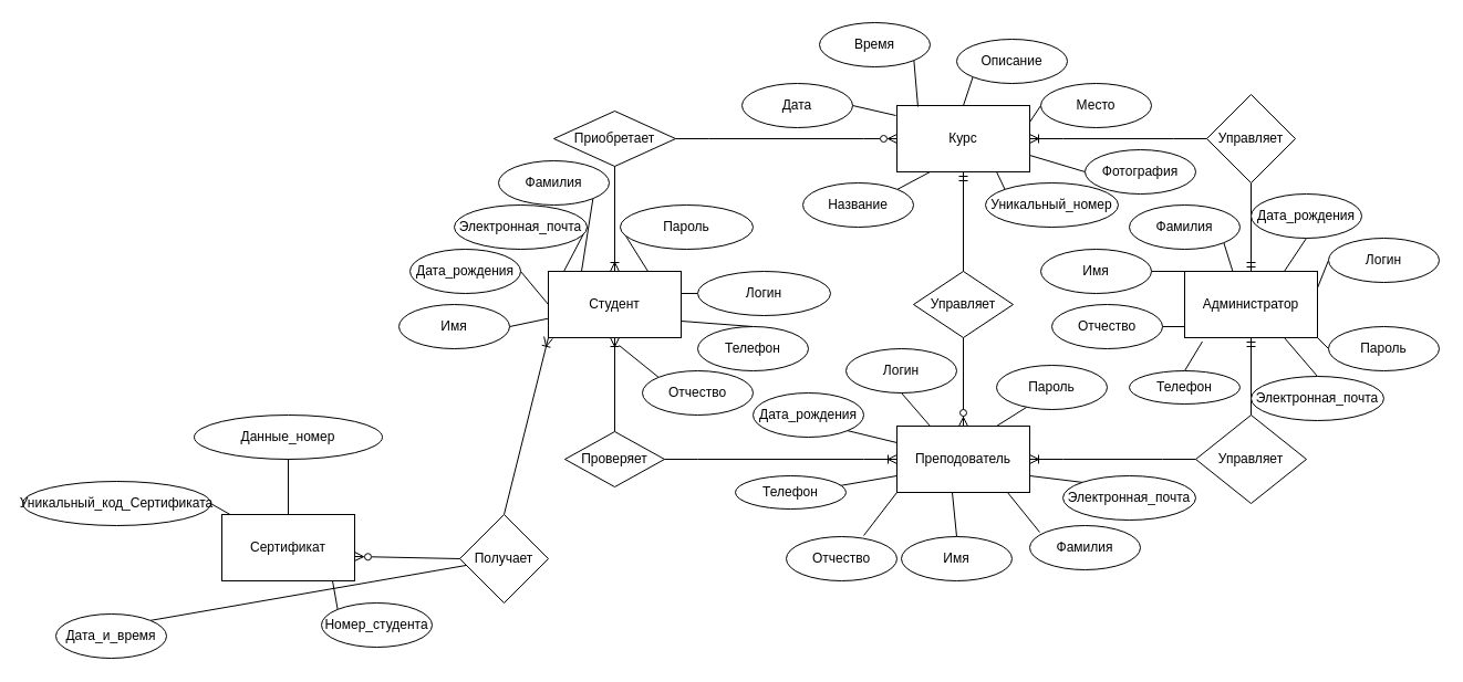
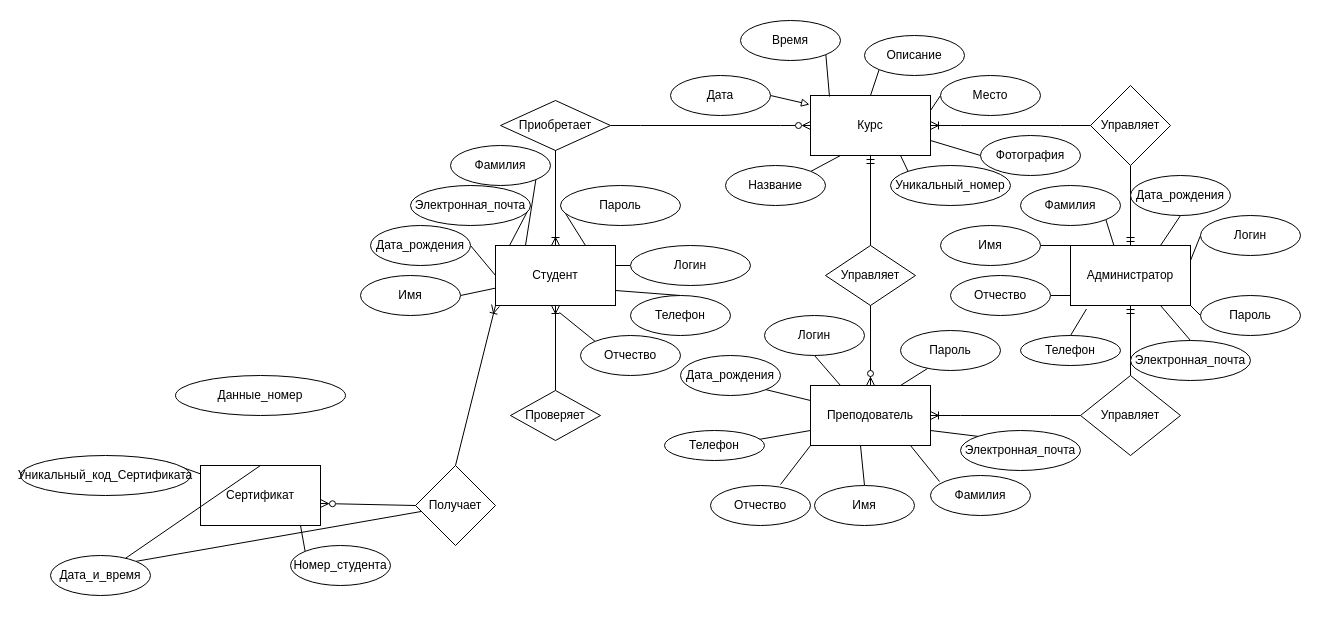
- <mxCell id="52" style="rounded=0;orthogonalLoop=1;jettySize=auto;html=1;exitX=1;exitY=0.5;exitDx=0;exitDy=0;entryX=-0.008;entryY=0.15;entryDx=0;entryDy=0;endArrow=none;endFill=0;entryPerimeter=0;" parent="1" source="53" target="2" edge="1"><mxGeometry relative="1" as="geometry" /></mxCell>
+ <mxCell id="52" style="rounded=0;orthogonalLoop=1;jettySize=auto;html=1;exitX=1;exitY=0.5;exitDx=0;exitDy=0;entryX=-0.008;entryY=0.15;entryDx=0;entryDy=0;endArrow=block;endFill=0;entryPerimeter=0;" parent="1" source="53" target="2" edge="1"><mxGeometry relative="1" as="geometry" /></mxCell>
- <mxCell id="12" value="" style="edgeStyle=entityRelationEdgeStyle;fontSize=12;html=1;endArrow=ERoneToMany;endFill=0;rounded=0;exitX=1;exitY=0.5;exitDx=0;exitDy=0;entryX=0;entryY=0.5;entryDx=0;entryDy=0;startArrow=none;startFill=0;" parent="1" source="7" target="3" edge="1"><mxGeometry width="100" height="100" relative="1" as="geometry"><mxPoint x="820" y="455" as="sourcePoint" /><mxPoint x="920" y="355" as="targetPoint" /></mxGeometry></mxCell>
- <mxCell id="84" value="" style="endArrow=none;html=1;rounded=0;exitX=0.5;exitY=0;exitDx=0;exitDy=0;entryX=0.5;entryY=1;entryDx=0;entryDy=0;" edge="1" parent="1" source="60" target="83"><mxGeometry width="50" height="50" relative="1" as="geometry"><mxPoint x="350" y="425" as="sourcePoint" /><mxPoint x="400" y="375" as="targetPoint" /></mxGeometry></mxCell>
+ <mxCell id="84" value="" style="endArrow=none;html=1;rounded=0;exitX=0.5;exitY=0;exitDx=0;exitDy=0;" edge="1" parent="1" source="60" target="82"><mxGeometry width="50" height="50" relative="1" as="geometry"><mxPoint x="350" y="425" as="sourcePoint" /><mxPoint x="400" y="375" as="targetPoint" /></mxGeometry></mxCell>
- <mxCell id="78" value="Уникальный_код_Сертификата" style="ellipse;whiteSpace=wrap;html=1;" parent="1" vertex="1"><mxGeometry x="20" y="435" width="170" height="40" as="geometry" /></mxCell>
+ <mxCell id="78" value="Уникальный_код_Сертификата" style="ellipse;whiteSpace=wrap;html=1;" parent="1" vertex="1"><mxGeometry x="20" y="455" width="170" height="40" as="geometry" /></mxCell>
